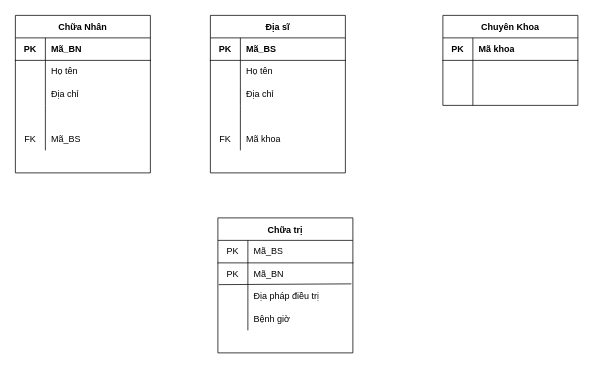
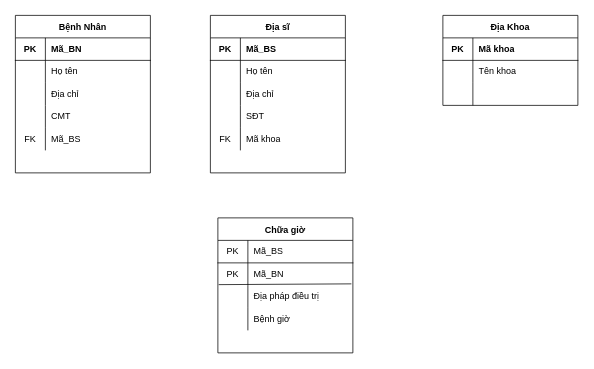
- <mxCell id="28" value="Chữa Nhân" style="shape=table;startSize=30;container=1;collapsible=0;childLayout=tableLayout;fixedRows=1;rowLines=0;fontStyle=1;align=center;" vertex="1" parent="1"><mxGeometry x="20" y="20" width="180" height="210" as="geometry" /></mxCell>
+ <mxCell id="28" value="Bệnh Nhân" style="shape=table;startSize=30;container=1;collapsible=0;childLayout=tableLayout;fixedRows=1;rowLines=0;fontStyle=1;align=center;" vertex="1" parent="1"><mxGeometry x="20" y="20" width="180" height="210" as="geometry" /></mxCell>
- <mxCell id="18" value="Chuyên Khoa" style="shape=table;startSize=30;container=1;collapsible=0;childLayout=tableLayout;fixedRows=1;rowLines=0;fontStyle=1;align=center;" vertex="1" parent="1"><mxGeometry x="590" y="20" width="180" height="120" as="geometry" /></mxCell>
+ <mxCell id="18" value="Địa Khoa" style="shape=table;startSize=30;container=1;collapsible=0;childLayout=tableLayout;fixedRows=1;rowLines=0;fontStyle=1;align=center;" vertex="1" parent="1"><mxGeometry x="590" y="20" width="180" height="120" as="geometry" /></mxCell>
+ <mxCell id="24" value="Tên khoa" style="shape=partialRectangle;html=1;whiteSpace=wrap;connectable=0;fillColor=none;top=0;left=0;bottom=0;right=0;align=left;spacingLeft=6;overflow=hidden;" vertex="1" parent="22"><mxGeometry x="40" width="140" height="30" as="geometry" /></mxCell>
+ <mxCell id="40" value="CMT" style="shape=partialRectangle;html=1;whiteSpace=wrap;connectable=0;fillColor=none;top=0;left=0;bottom=0;right=0;align=left;spacingLeft=6;overflow=hidden;" vertex="1" parent="38"><mxGeometry x="40" width="140" height="30" as="geometry" /></mxCell>
+ <mxCell id="14" value="SĐT" style="shape=partialRectangle;html=1;whiteSpace=wrap;connectable=0;fillColor=none;top=0;left=0;bottom=0;right=0;align=left;spacingLeft=6;overflow=hidden;" vertex="1" parent="12"><mxGeometry x="40" width="140" height="30" as="geometry" /></mxCell>
- <mxCell id="44" value="Chữa trị" style="shape=table;startSize=30;container=1;collapsible=0;childLayout=tableLayout;fixedRows=1;rowLines=0;fontStyle=1;align=center;" vertex="1" parent="1"><mxGeometry x="290" y="290" width="180" height="180" as="geometry" /></mxCell>
+ <mxCell id="44" value="Chữa giờ" style="shape=table;startSize=30;container=1;collapsible=0;childLayout=tableLayout;fixedRows=1;rowLines=0;fontStyle=1;align=center;" vertex="1" parent="1"><mxGeometry x="290" y="290" width="180" height="180" as="geometry" /></mxCell>
